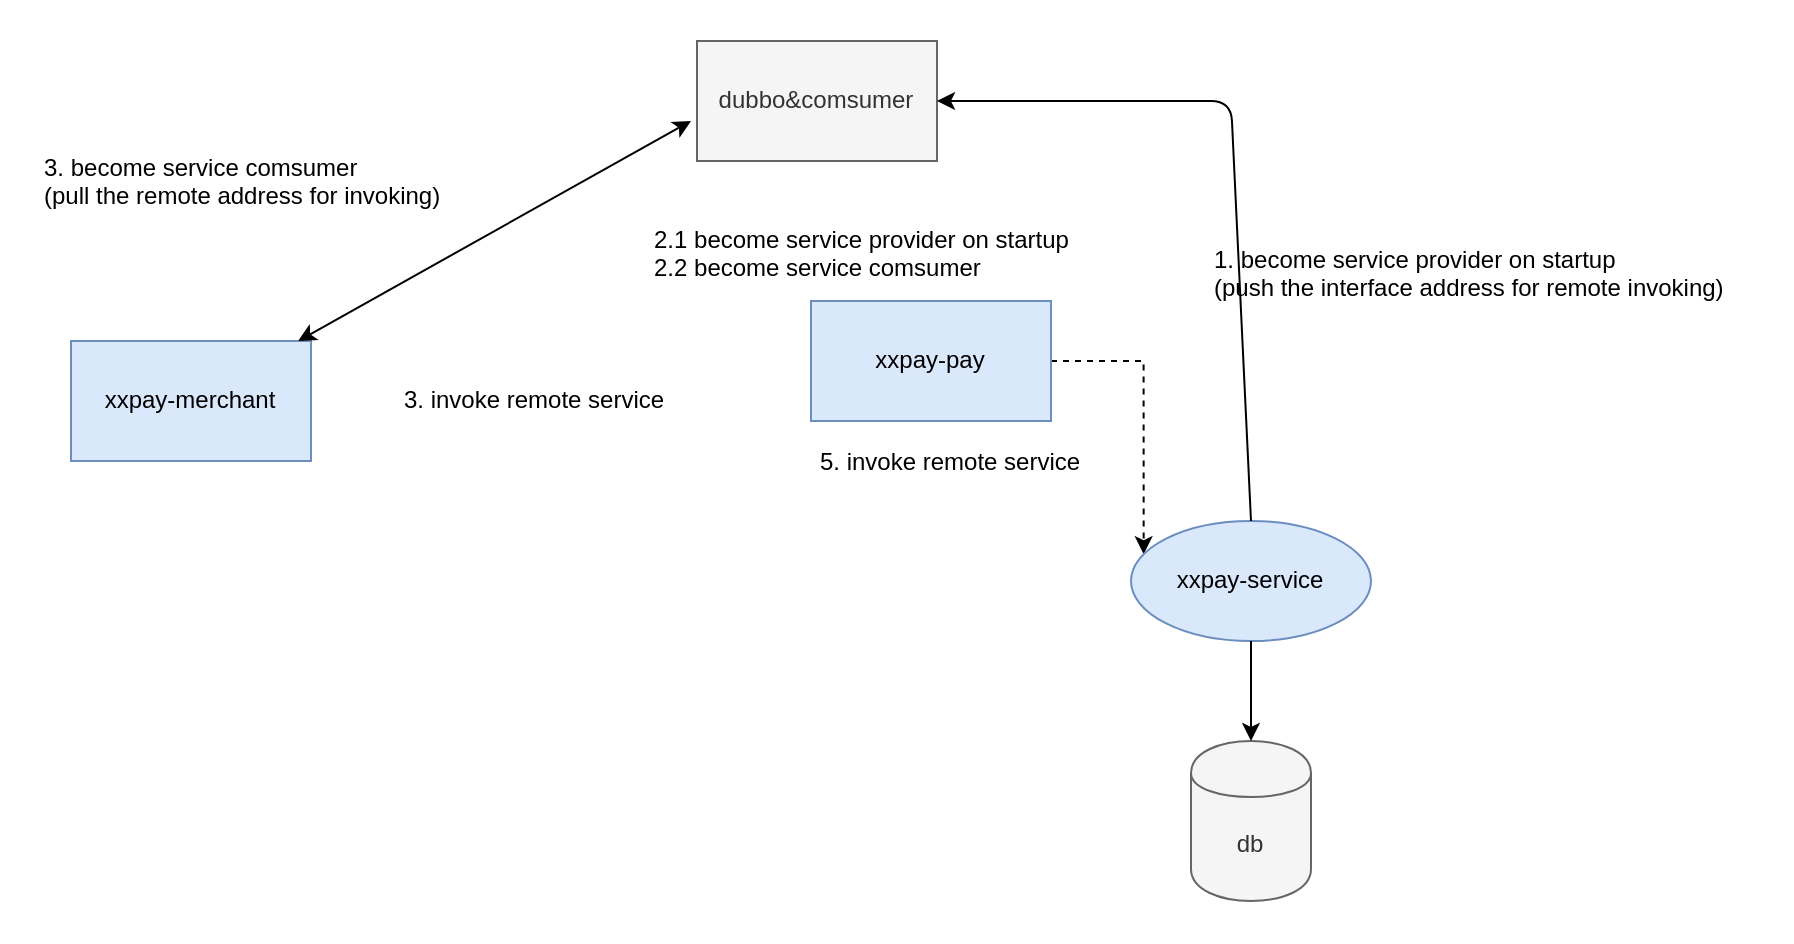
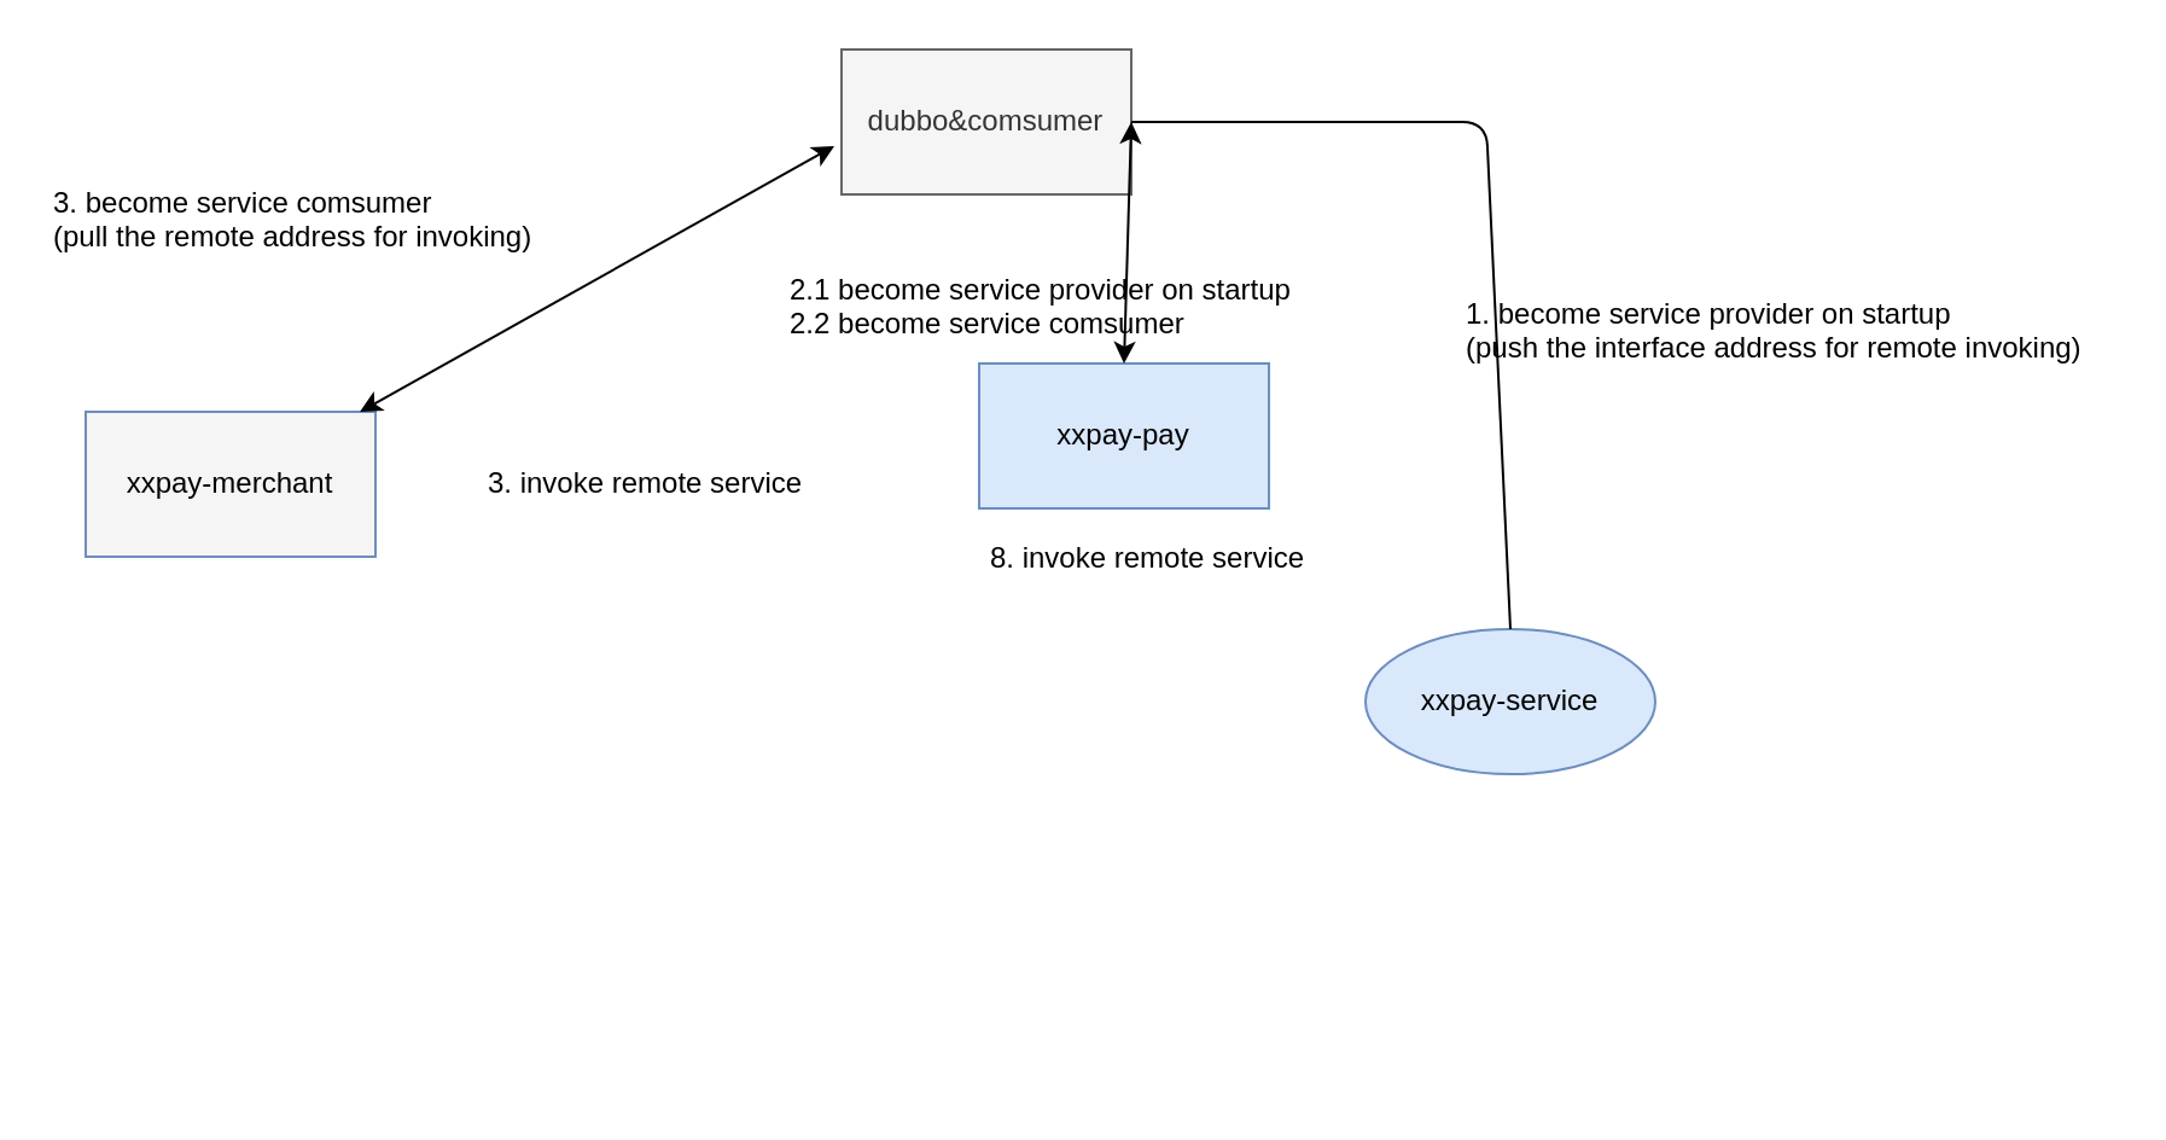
- <mxCell id="9" value="" style="endArrow=classic;html=1;entryX=1;entryY=0.5;entryDx=0;entryDy=0;exitX=0.5;exitY=0;exitDx=0;exitDy=0;" edge="1" parent="1" source="6" target="3"><mxGeometry width="50" height="50" relative="1" as="geometry"><mxPoint x="535" y="300" as="sourcePoint" /><mxPoint x="585" y="250" as="targetPoint" /><Array as="points"><mxPoint x="615" y="50" /></Array></mxGeometry></mxCell>
+ <mxCell id="9" value="" style="endArrow=none;html=1;entryX=1;entryY=0.5;entryDx=0;entryDy=0;exitX=0.5;exitY=0;exitDx=0;exitDy=0;" edge="1" parent="1" source="6" target="3"><mxGeometry width="50" height="50" relative="1" as="geometry"><mxPoint x="535" y="300" as="sourcePoint" /><mxPoint x="585" y="250" as="targetPoint" /><Array as="points"><mxPoint x="615" y="50" /></Array></mxGeometry></mxCell>
+ <mxCell id="14" value="" style="endArrow=classic;startArrow=classic;html=1;entryX=1;entryY=0.5;entryDx=0;entryDy=0;exitX=0.5;exitY=0;exitDx=0;exitDy=0;" edge="1" parent="1" source="5" target="3"><mxGeometry width="50" height="50" relative="1" as="geometry"><mxPoint x="665" y="130" as="sourcePoint" /><mxPoint x="715" y="80" as="targetPoint" /></mxGeometry></mxCell>
- <mxCell id="2" value="xxpay-merchant" style="rounded=0;whiteSpace=wrap;html=1;fillColor=#dae8fc;strokeColor=#6c8ebf;" vertex="1" parent="1"><mxGeometry x="35" y="170" width="120" height="60" as="geometry" /></mxCell>
+ <mxCell id="2" value="xxpay-merchant" style="rounded=0;whiteSpace=wrap;html=1;fillColor=#f5f5f5;strokeColor=#6c8ebf;" vertex="1" parent="1"><mxGeometry x="35" y="170" width="120" height="60" as="geometry" /></mxCell>
- <mxCell id="4" style="edgeStyle=orthogonalEdgeStyle;rounded=0;orthogonalLoop=1;jettySize=auto;html=1;exitX=1;exitY=0.5;exitDx=0;exitDy=0;entryX=0;entryY=0.25;entryDx=0;entryDy=0;dashed=1;" edge="1" parent="1" source="5" target="6"><mxGeometry relative="1" as="geometry" /></mxCell>
- <mxCell id="16" value="5. invoke remote service" style="text;html=1;resizable=0;points=[];autosize=1;align=left;verticalAlign=top;spacingTop=-4;" vertex="1" parent="1"><mxGeometry x="408" y="221" width="150" height="20" as="geometry" /></mxCell>
+ <mxCell id="16" value="8. invoke remote service" style="text;html=1;resizable=0;points=[];autosize=1;align=left;verticalAlign=top;spacingTop=-4;" vertex="1" parent="1"><mxGeometry x="408" y="221" width="150" height="20" as="geometry" /></mxCell>
- <mxCell id="8" value="" style="endArrow=classic;html=1;" edge="1" parent="1" source="6" target="7"><mxGeometry width="50" height="50" relative="1" as="geometry"><mxPoint x="595" y="380" as="sourcePoint" /><mxPoint x="645" y="330" as="targetPoint" /></mxGeometry></mxCell>
- <mxCell id="7" value="db" style="shape=cylinder;whiteSpace=wrap;html=1;boundedLbl=1;backgroundOutline=1;fillColor=#f5f5f5;strokeColor=#666666;fontColor=#333333;" vertex="1" parent="1"><mxGeometry x="595" y="370" width="60" height="80" as="geometry" /></mxCell>
